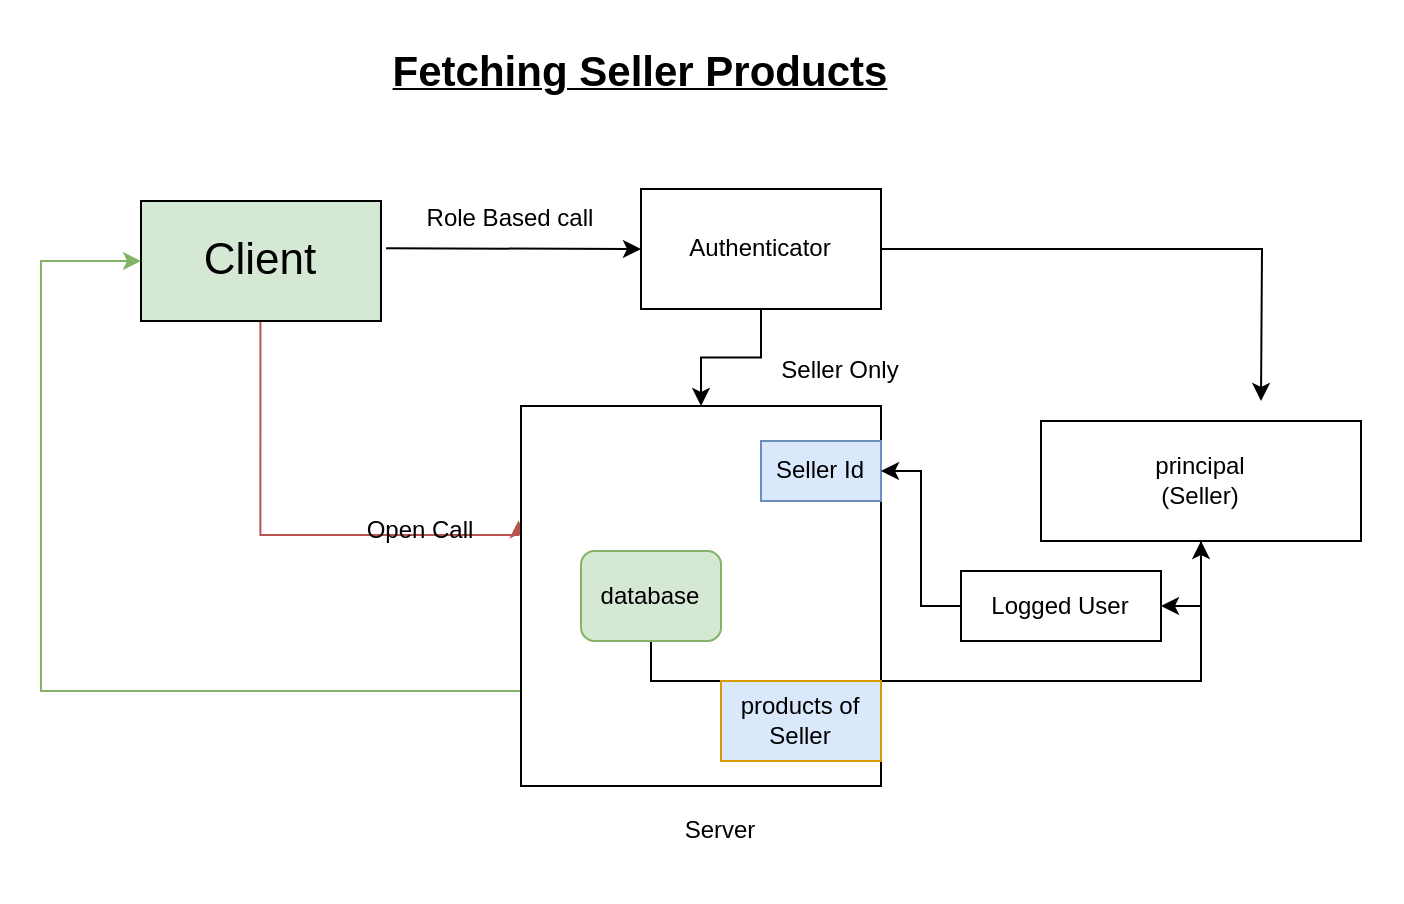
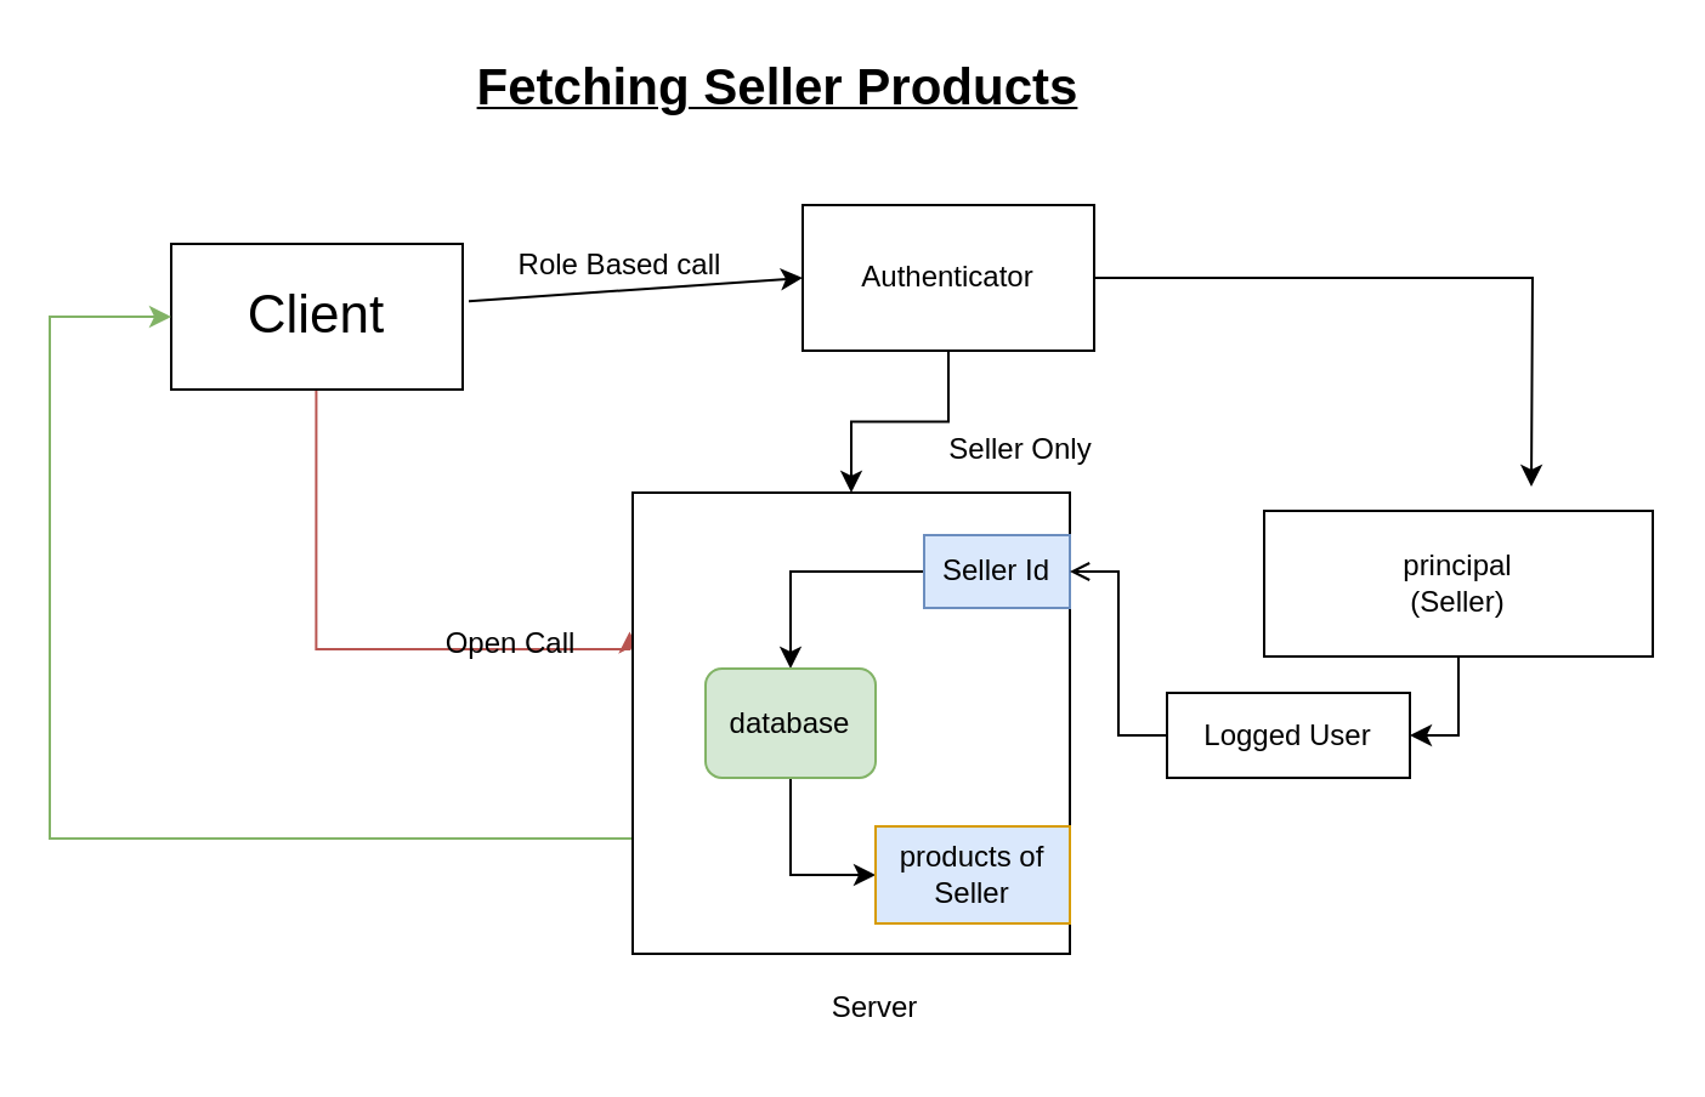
- <mxCell id="6" value="Authenticator" style="rounded=0;whiteSpace=wrap;html=1;" vertex="1" parent="1"><mxGeometry x="320" y="94" width="120" height="60" as="geometry" /></mxCell>
+ <mxCell id="6" value="Authenticator" style="rounded=0;whiteSpace=wrap;html=1;" vertex="1" parent="1"><mxGeometry x="330" y="84" width="120" height="60" as="geometry" /></mxCell>
- <mxCell id="3" value="&lt;font style=&quot;font-size: 22px;&quot;&gt;Client&lt;/font&gt;" style="rounded=0;whiteSpace=wrap;html=1;fillColor=#d5e8d4;" vertex="1" parent="1"><mxGeometry x="70" y="100" width="120" height="60" as="geometry" /></mxCell>
+ <mxCell id="3" value="&lt;font style=&quot;font-size: 22px;&quot;&gt;Client&lt;/font&gt;" style="rounded=0;whiteSpace=wrap;html=1;" vertex="1" parent="1"><mxGeometry x="70" y="100" width="120" height="60" as="geometry" /></mxCell>
+ <mxCell id="14" style="edgeStyle=orthogonalEdgeStyle;rounded=0;orthogonalLoop=1;jettySize=auto;html=1;exitX=0;exitY=0.5;exitDx=0;exitDy=0;entryX=0.5;entryY=0;entryDx=0;entryDy=0;" edge="1" parent="1" source="15" target="21"><mxGeometry relative="1" as="geometry" /></mxCell>
- <mxCell id="18" style="edgeStyle=orthogonalEdgeStyle;rounded=0;orthogonalLoop=1;jettySize=auto;html=1;exitX=0;exitY=0.5;exitDx=0;exitDy=0;entryX=1;entryY=0.5;entryDx=0;entryDy=0;" edge="1" parent="1" source="19" target="15"><mxGeometry relative="1" as="geometry" /></mxCell>
+ <mxCell id="18" style="edgeStyle=orthogonalEdgeStyle;rounded=0;orthogonalLoop=1;jettySize=auto;html=1;exitX=0;exitY=0.5;exitDx=0;exitDy=0;entryX=1;entryY=0.5;entryDx=0;entryDy=0;endArrow=open;" edge="1" parent="1" source="19" target="15"><mxGeometry relative="1" as="geometry" /></mxCell>
- <mxCell id="20" style="edgeStyle=orthogonalEdgeStyle;rounded=0;orthogonalLoop=1;jettySize=auto;html=1;exitX=0.5;exitY=1;exitDx=0;exitDy=0;" edge="1" parent="1" source="21" target="17"><mxGeometry relative="1" as="geometry" /></mxCell>
+ <mxCell id="20" style="edgeStyle=orthogonalEdgeStyle;rounded=0;orthogonalLoop=1;jettySize=auto;html=1;exitX=0.5;exitY=1;exitDx=0;exitDy=0;entryX=0;entryY=0.5;entryDx=0;entryDy=0;" edge="1" parent="1" source="21" target="22"><mxGeometry relative="1" as="geometry" /></mxCell>
